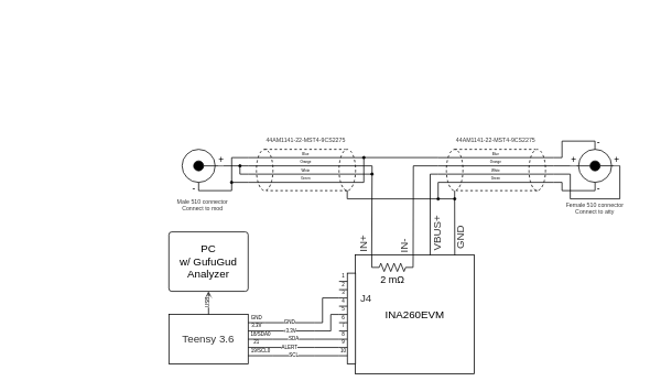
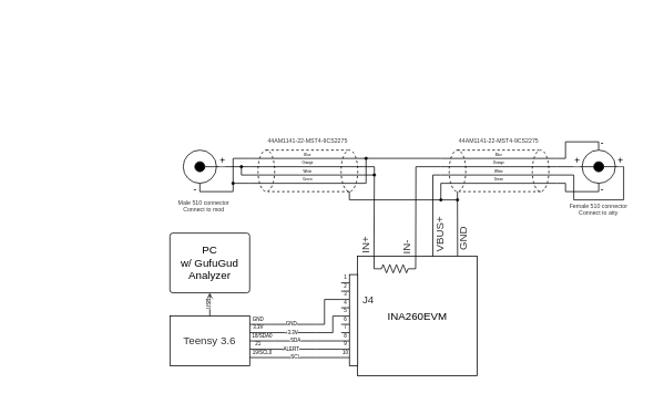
- <mxCell id="11" value="2 mΩ" style="text;html=1;fillColor=none;align=center;verticalAlign=middle;whiteSpace=wrap;rounded=0;strokeWidth=1;" vertex="1" parent="2"><mxGeometry x="27.625" y="88" width="40" height="20" as="geometry" /></mxCell>
